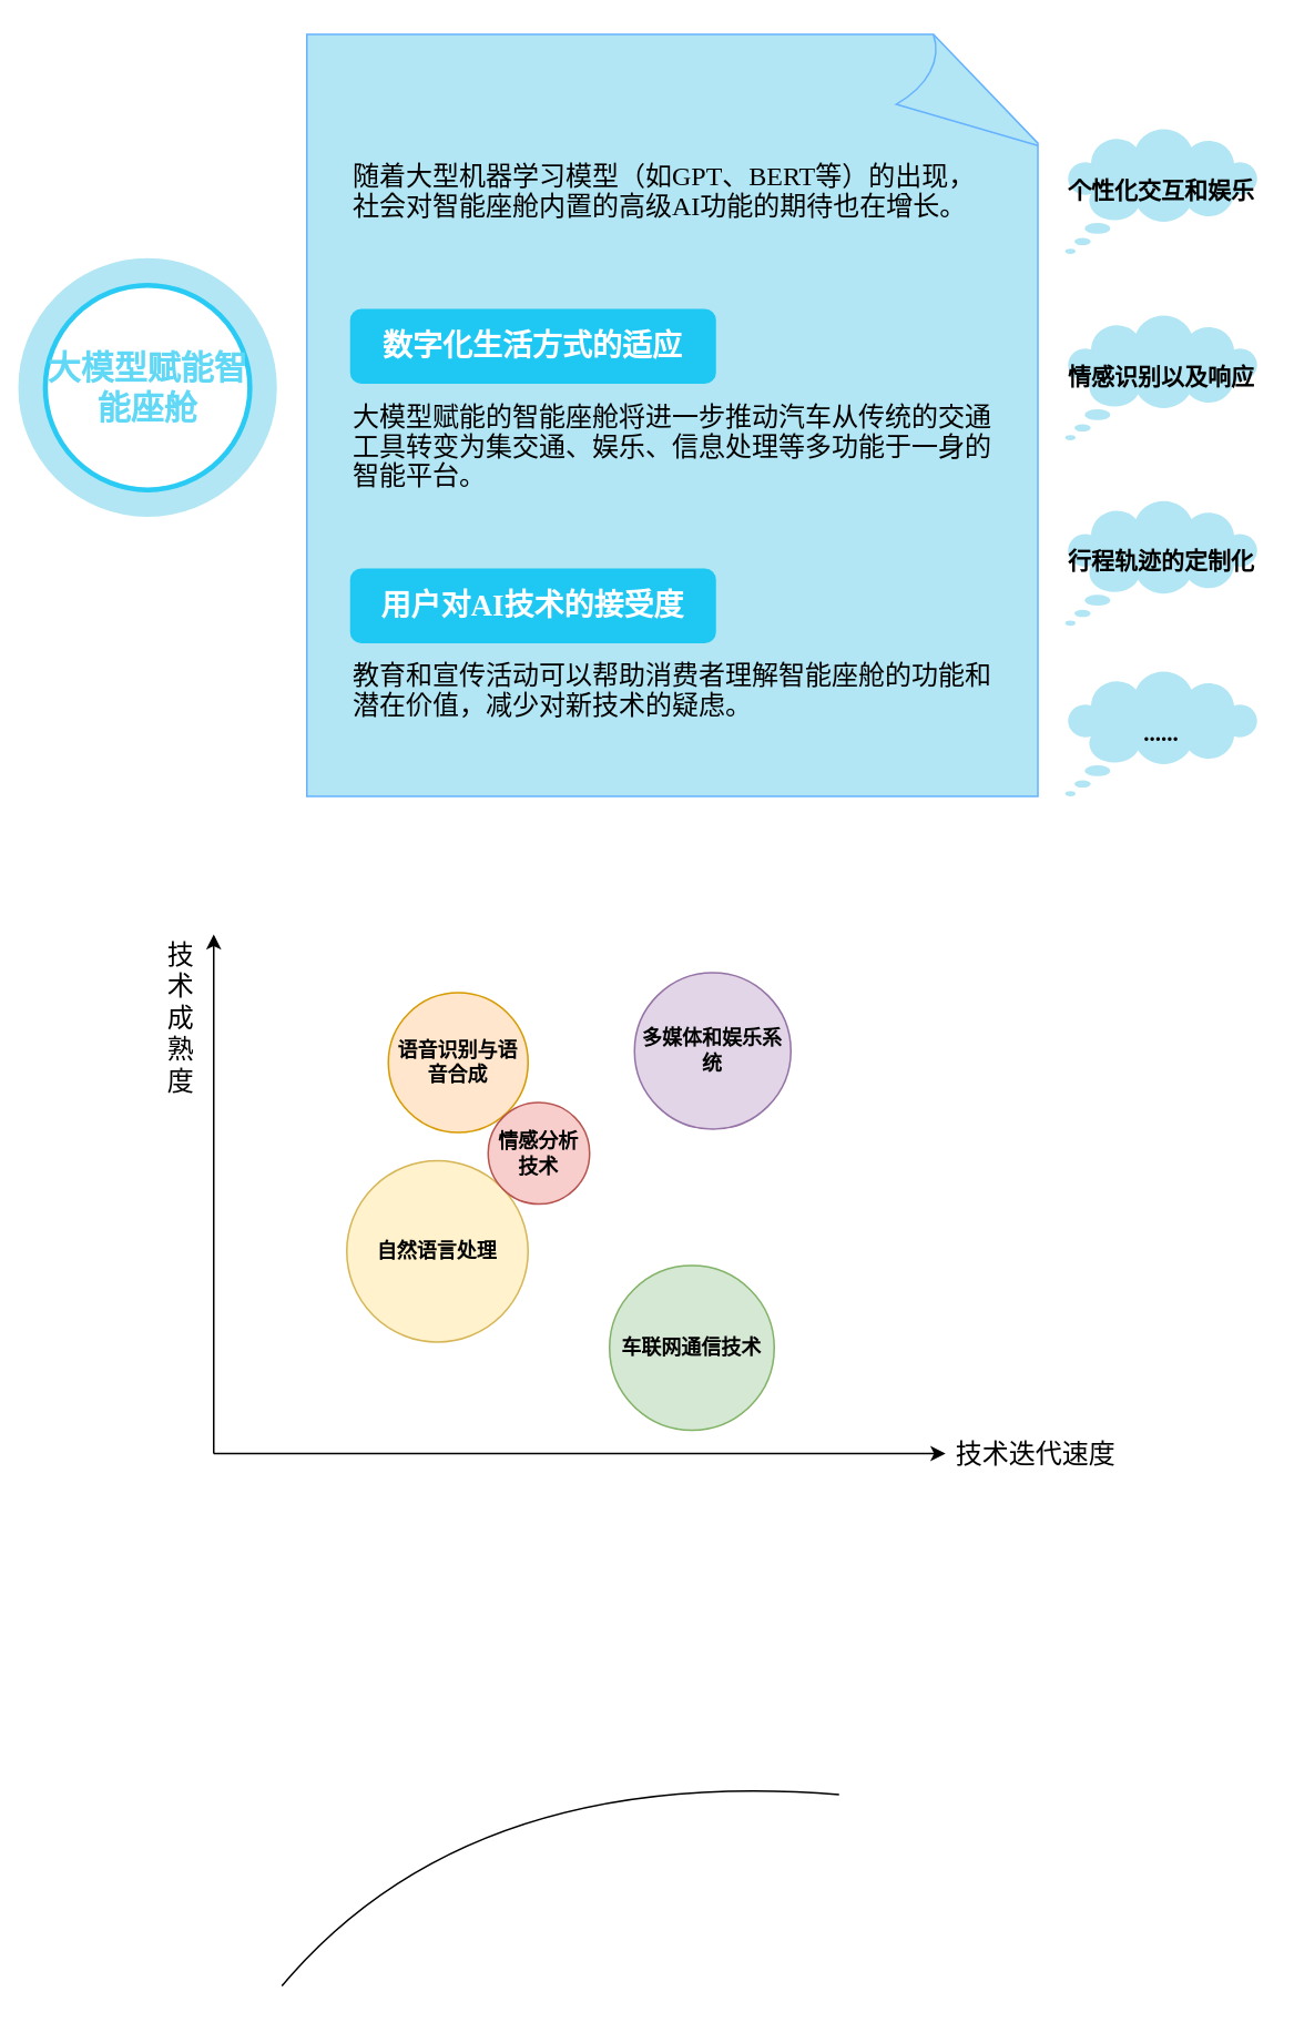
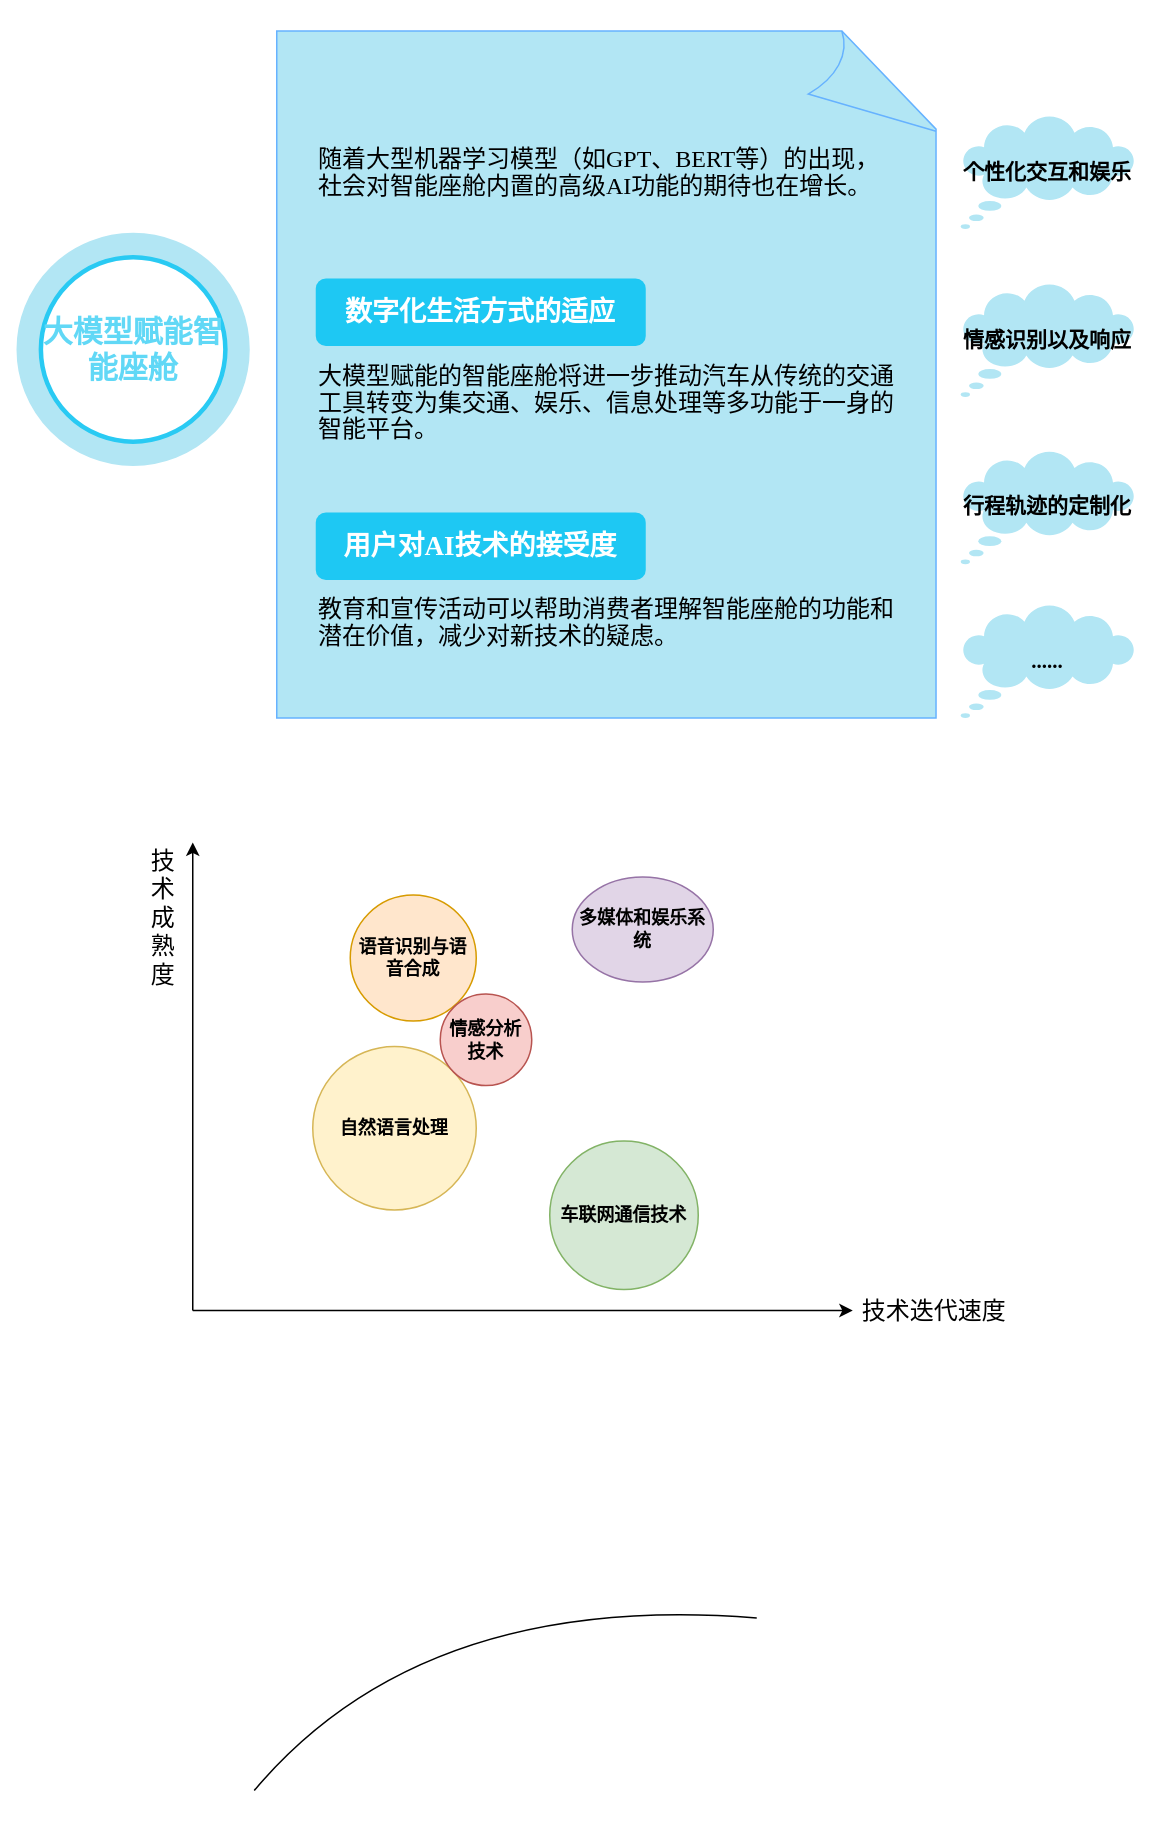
- <mxCell id="19" value="多媒体和娱乐系统" style="ellipse;whiteSpace=wrap;html=1;aspect=fixed;fillColor=#e1d5e7;strokeColor=#9673a6;fontColor=#000000;fontStyle=1" vertex="1" parent="1"><mxGeometry x="381" y="584" width="94" height="94" as="geometry" /></mxCell>
+ <mxCell id="19" value="多媒体和娱乐系统" style="ellipse;whiteSpace=wrap;html=1;aspect=fixed;fillColor=#e1d5e7;strokeColor=#9673a6;fontColor=#000000;fontStyle=1" vertex="1" parent="1"><mxGeometry x="381" y="584" width="94" height="70" as="geometry" /></mxCell>
